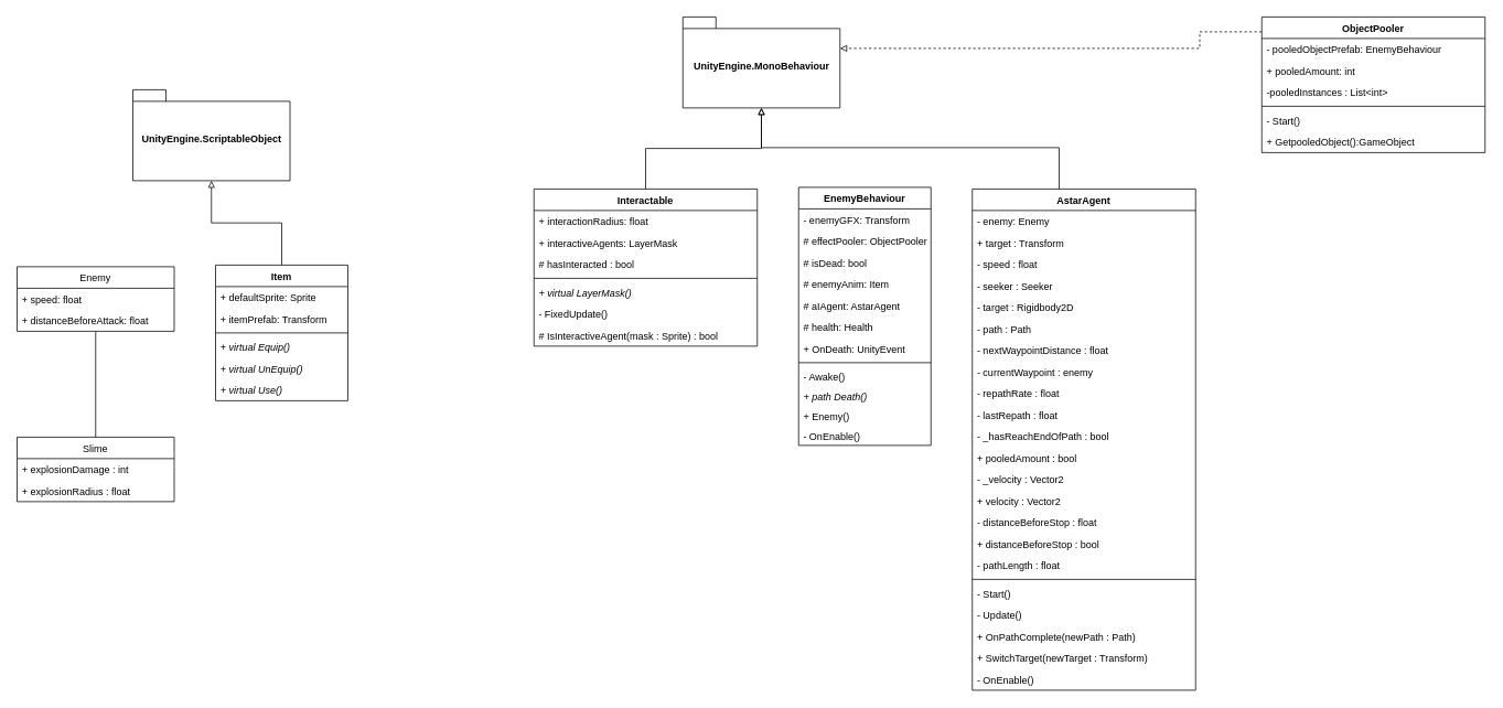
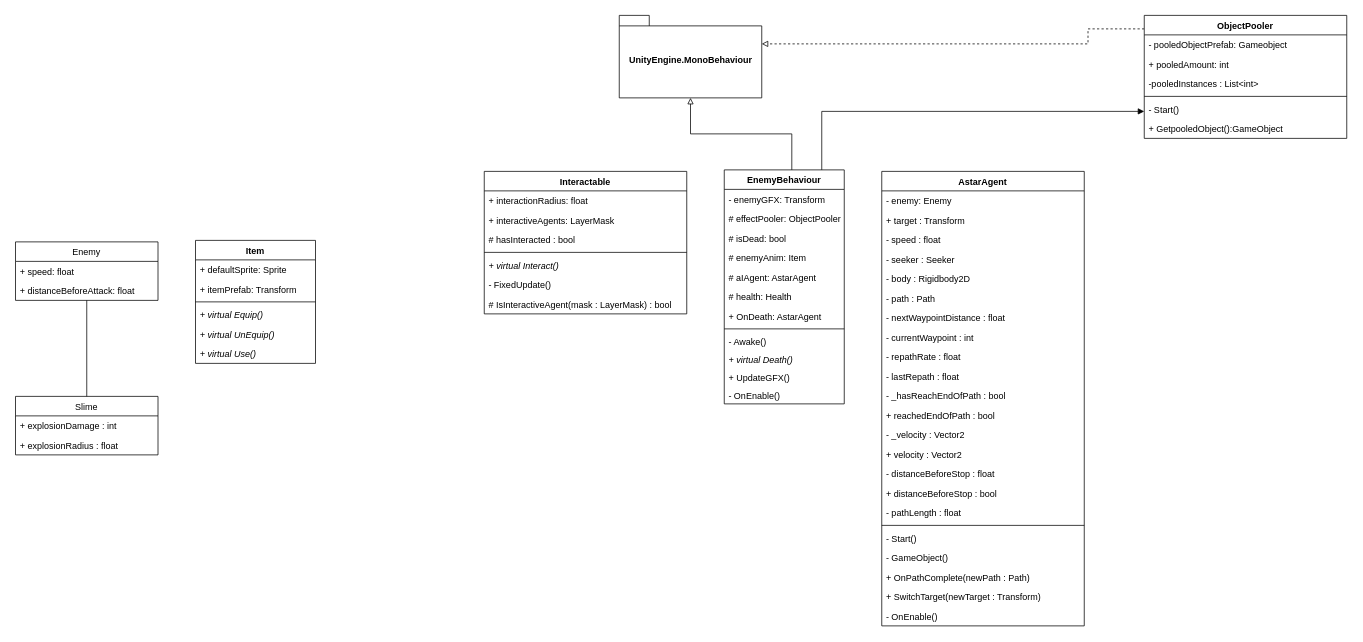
- <mxCell id="70" value="- pooledObjectPrefab: EnemyBehaviour" style="text;strokeColor=none;fillColor=none;align=left;verticalAlign=top;spacingLeft=4;spacingRight=4;overflow=hidden;rotatable=0;points=[[0,0.5],[1,0.5]];portConstraint=eastwest;" vertex="1" parent="69"><mxGeometry y="26" width="270" height="26" as="geometry" /></mxCell>
+ <mxCell id="70" value="- pooledObjectPrefab: Gameobject" style="text;strokeColor=none;fillColor=none;align=left;verticalAlign=top;spacingLeft=4;spacingRight=4;overflow=hidden;rotatable=0;points=[[0,0.5],[1,0.5]];portConstraint=eastwest;" vertex="1" parent="69"><mxGeometry y="26" width="270" height="26" as="geometry" /></mxCell>
+ <mxCell id="16" style="edgeStyle=orthogonalEdgeStyle;rounded=0;orthogonalLoop=1;jettySize=auto;html=1;endArrow=block;endFill=1;strokeColor=#000000;" edge="1" parent="1" source="17" target="69"><mxGeometry relative="1" as="geometry"><Array as="points"><mxPoint x="1095" y="148" /></Array></mxGeometry></mxCell>
- <mxCell id="2" value="UnityEngine.ScriptableObject" style="shape=folder;fontStyle=1;spacingTop=10;tabWidth=40;tabHeight=14;tabPosition=left;html=1;" vertex="1" parent="1"><mxGeometry x="160" y="108" width="190" height="110" as="geometry" /></mxCell>
- <mxCell id="15" style="edgeStyle=orthogonalEdgeStyle;rounded=0;orthogonalLoop=1;jettySize=auto;html=1;endArrow=block;endFill=0;strokeColor=#000000;" edge="1" parent="1" source="44" target="3"><mxGeometry relative="1" as="geometry"><Array as="points"><mxPoint x="1280" y="178" /><mxPoint x="920" y="178" /></Array></mxGeometry></mxCell>
- <mxCell id="5" style="edgeStyle=orthogonalEdgeStyle;rounded=0;orthogonalLoop=1;jettySize=auto;html=1;endArrow=block;endFill=0;strokeColor=#000000;" edge="1" parent="1" source="36" target="3"><mxGeometry relative="1" as="geometry" /></mxCell>
+ <mxCell id="4" style="edgeStyle=orthogonalEdgeStyle;rounded=0;orthogonalLoop=1;jettySize=auto;html=1;entryX=0.5;entryY=1;entryDx=0;entryDy=0;entryPerimeter=0;endArrow=block;endFill=0;strokeColor=#000000;exitX=0.563;exitY=0;exitDx=0;exitDy=0;exitPerimeter=0;" edge="1" parent="1" source="17" target="3"><mxGeometry relative="1" as="geometry"><mxPoint x="865" y="230" as="sourcePoint" /></mxGeometry></mxCell>
- <mxCell id="7" style="edgeStyle=orthogonalEdgeStyle;rounded=0;orthogonalLoop=1;jettySize=auto;html=1;endArrow=block;endFill=0;strokeColor=#000000;" edge="1" parent="1" source="8" target="2"><mxGeometry relative="1" as="geometry"><mxPoint x="325" y="298" as="sourcePoint" /></mxGeometry></mxCell>
- <mxCell id="41" value="+ virtual LayerMask() " style="text;strokeColor=none;fillColor=none;align=left;verticalAlign=top;spacingLeft=4;spacingRight=4;overflow=hidden;rotatable=0;points=[[0,0.5],[1,0.5]];portConstraint=eastwest;fontStyle=2" vertex="1" parent="36"><mxGeometry y="112" width="270" height="26" as="geometry" /></mxCell>
+ <mxCell id="41" value="+ virtual Interact() " style="text;strokeColor=none;fillColor=none;align=left;verticalAlign=top;spacingLeft=4;spacingRight=4;overflow=hidden;rotatable=0;points=[[0,0.5],[1,0.5]];portConstraint=eastwest;fontStyle=2" vertex="1" parent="36"><mxGeometry y="112" width="270" height="26" as="geometry" /></mxCell>
- <mxCell id="49" value="- target : Rigidbody2D" style="text;strokeColor=none;fillColor=none;align=left;verticalAlign=top;spacingLeft=4;spacingRight=4;overflow=hidden;rotatable=0;points=[[0,0.5],[1,0.5]];portConstraint=eastwest;" vertex="1" parent="44"><mxGeometry y="130" width="270" height="26" as="geometry" /></mxCell>
+ <mxCell id="49" value="- body : Rigidbody2D" style="text;strokeColor=none;fillColor=none;align=left;verticalAlign=top;spacingLeft=4;spacingRight=4;overflow=hidden;rotatable=0;points=[[0,0.5],[1,0.5]];portConstraint=eastwest;" vertex="1" parent="44"><mxGeometry y="130" width="270" height="26" as="geometry" /></mxCell>
- <mxCell id="43" value="# IsInteractiveAgent(mask : Sprite) : bool" style="text;strokeColor=none;fillColor=none;align=left;verticalAlign=top;spacingLeft=4;spacingRight=4;overflow=hidden;rotatable=0;points=[[0,0.5],[1,0.5]];portConstraint=eastwest;" vertex="1" parent="36"><mxGeometry y="164" width="270" height="26" as="geometry" /></mxCell>
+ <mxCell id="43" value="# IsInteractiveAgent(mask : LayerMask) : bool" style="text;strokeColor=none;fillColor=none;align=left;verticalAlign=top;spacingLeft=4;spacingRight=4;overflow=hidden;rotatable=0;points=[[0,0.5],[1,0.5]];portConstraint=eastwest;" vertex="1" parent="36"><mxGeometry y="164" width="270" height="26" as="geometry" /></mxCell>
- <mxCell id="24" value="+ OnDeath: UnityEvent&#10;" style="text;strokeColor=none;fillColor=none;align=left;verticalAlign=top;spacingLeft=4;spacingRight=4;overflow=hidden;rotatable=0;points=[[0,0.5],[1,0.5]];portConstraint=eastwest;" vertex="1" parent="17"><mxGeometry y="182" width="160" height="26" as="geometry" /></mxCell>
+ <mxCell id="24" value="+ OnDeath: AstarAgent&#10;" style="text;strokeColor=none;fillColor=none;align=left;verticalAlign=top;spacingLeft=4;spacingRight=4;overflow=hidden;rotatable=0;points=[[0,0.5],[1,0.5]];portConstraint=eastwest;" vertex="1" parent="17"><mxGeometry y="182" width="160" height="26" as="geometry" /></mxCell>
- <mxCell id="52" value="- currentWaypoint : enemy" style="text;strokeColor=none;fillColor=none;align=left;verticalAlign=top;spacingLeft=4;spacingRight=4;overflow=hidden;rotatable=0;points=[[0,0.5],[1,0.5]];portConstraint=eastwest;" vertex="1" parent="44"><mxGeometry y="208" width="270" height="26" as="geometry" /></mxCell>
+ <mxCell id="52" value="- currentWaypoint : int" style="text;strokeColor=none;fillColor=none;align=left;verticalAlign=top;spacingLeft=4;spacingRight=4;overflow=hidden;rotatable=0;points=[[0,0.5],[1,0.5]];portConstraint=eastwest;" vertex="1" parent="44"><mxGeometry y="208" width="270" height="26" as="geometry" /></mxCell>
- <mxCell id="27" value="+ path Death()&#10;" style="text;strokeColor=none;fillColor=none;align=left;verticalAlign=top;spacingLeft=4;spacingRight=4;overflow=hidden;rotatable=0;points=[[0,0.5],[1,0.5]];portConstraint=eastwest;fontStyle=2" vertex="1" parent="17"><mxGeometry y="240" width="160" height="24" as="geometry" /></mxCell>
+ <mxCell id="27" value="+ virtual Death()&#10;" style="text;strokeColor=none;fillColor=none;align=left;verticalAlign=top;spacingLeft=4;spacingRight=4;overflow=hidden;rotatable=0;points=[[0,0.5],[1,0.5]];portConstraint=eastwest;fontStyle=2" vertex="1" parent="17"><mxGeometry y="240" width="160" height="24" as="geometry" /></mxCell>
- <mxCell id="28" value="+ Enemy()&#10;" style="text;strokeColor=none;fillColor=none;align=left;verticalAlign=top;spacingLeft=4;spacingRight=4;overflow=hidden;rotatable=0;points=[[0,0.5],[1,0.5]];portConstraint=eastwest;" vertex="1" parent="17"><mxGeometry y="264" width="160" height="24" as="geometry" /></mxCell>
+ <mxCell id="28" value="+ UpdateGFX()&#10;" style="text;strokeColor=none;fillColor=none;align=left;verticalAlign=top;spacingLeft=4;spacingRight=4;overflow=hidden;rotatable=0;points=[[0,0.5],[1,0.5]];portConstraint=eastwest;" vertex="1" parent="17"><mxGeometry y="264" width="160" height="24" as="geometry" /></mxCell>
- <mxCell id="56" value="+ pooledAmount : bool " style="text;strokeColor=none;fillColor=none;align=left;verticalAlign=top;spacingLeft=4;spacingRight=4;overflow=hidden;rotatable=0;points=[[0,0.5],[1,0.5]];portConstraint=eastwest;" vertex="1" parent="44"><mxGeometry y="312" width="270" height="26" as="geometry" /></mxCell>
+ <mxCell id="56" value="+ reachedEndOfPath : bool " style="text;strokeColor=none;fillColor=none;align=left;verticalAlign=top;spacingLeft=4;spacingRight=4;overflow=hidden;rotatable=0;points=[[0,0.5],[1,0.5]];portConstraint=eastwest;" vertex="1" parent="44"><mxGeometry y="312" width="270" height="26" as="geometry" /></mxCell>
- <mxCell id="64" value="- Update()" style="text;strokeColor=none;fillColor=none;align=left;verticalAlign=top;spacingLeft=4;spacingRight=4;overflow=hidden;rotatable=0;points=[[0,0.5],[1,0.5]];portConstraint=eastwest;fontStyle=0" vertex="1" parent="44"><mxGeometry y="502" width="270" height="26" as="geometry" /></mxCell>
+ <mxCell id="64" value="- GameObject()" style="text;strokeColor=none;fillColor=none;align=left;verticalAlign=top;spacingLeft=4;spacingRight=4;overflow=hidden;rotatable=0;points=[[0,0.5],[1,0.5]];portConstraint=eastwest;fontStyle=0" vertex="1" parent="44"><mxGeometry y="502" width="270" height="26" as="geometry" /></mxCell>
